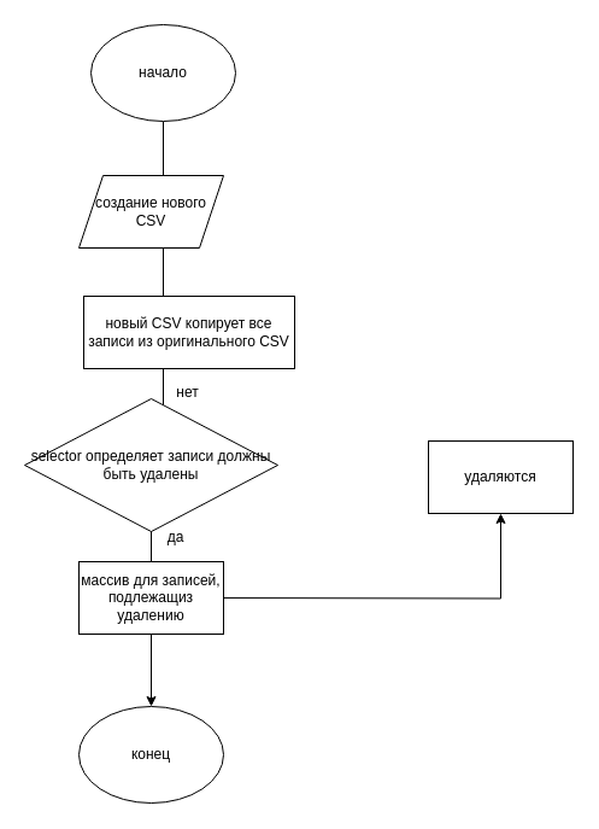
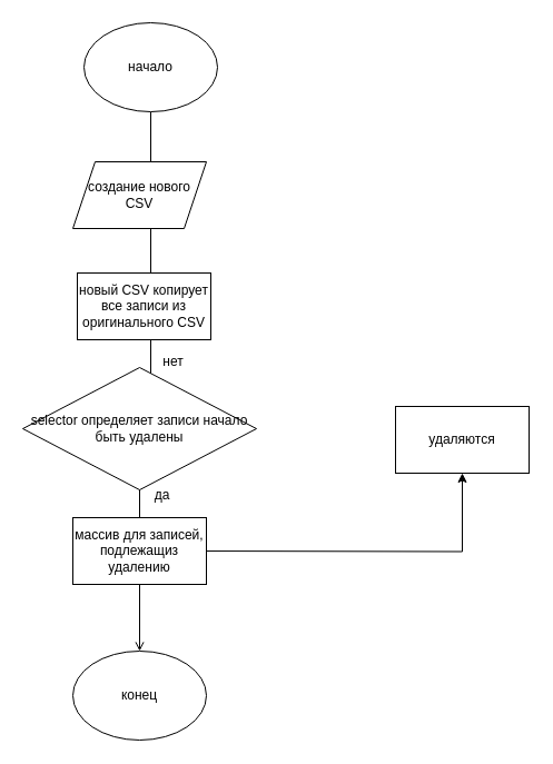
- <mxCell id="6" value="новый CSV копирует все записи из оригинального CSV" style="rounded=0;whiteSpace=wrap;html=1;" vertex="1" parent="1"><mxGeometry x="69" y="245" width="175" height="60" as="geometry" /></mxCell>
+ <mxCell id="6" value="новый CSV копирует все записи из оригинального CSV" style="rounded=0;whiteSpace=wrap;html=1;" vertex="1" parent="1"><mxGeometry x="69" y="245" width="120" height="60" as="geometry" /></mxCell>
- <mxCell id="9" value="selector определяет записи должны быть удалены" style="rhombus;whiteSpace=wrap;html=1;" vertex="1" parent="1"><mxGeometry x="20" y="330" width="210" height="110" as="geometry" /></mxCell>
+ <mxCell id="9" value="selector определяет записи начало быть удалены" style="rhombus;whiteSpace=wrap;html=1;" vertex="1" parent="1"><mxGeometry x="20" y="330" width="210" height="110" as="geometry" /></mxCell>
- <mxCell id="2" style="edgeStyle=orthogonalEdgeStyle;rounded=0;orthogonalLoop=1;jettySize=auto;html=1;entryX=0.5;entryY=0;entryDx=0;entryDy=0;" edge="1" parent="1" source="3" target="4"><mxGeometry relative="1" as="geometry" /></mxCell>
+ <mxCell id="2" style="edgeStyle=orthogonalEdgeStyle;rounded=0;orthogonalLoop=1;jettySize=auto;html=1;entryX=0.5;entryY=0;entryDx=0;entryDy=0;endArrow=open;" edge="1" parent="1" source="3" target="4"><mxGeometry relative="1" as="geometry" /></mxCell>
